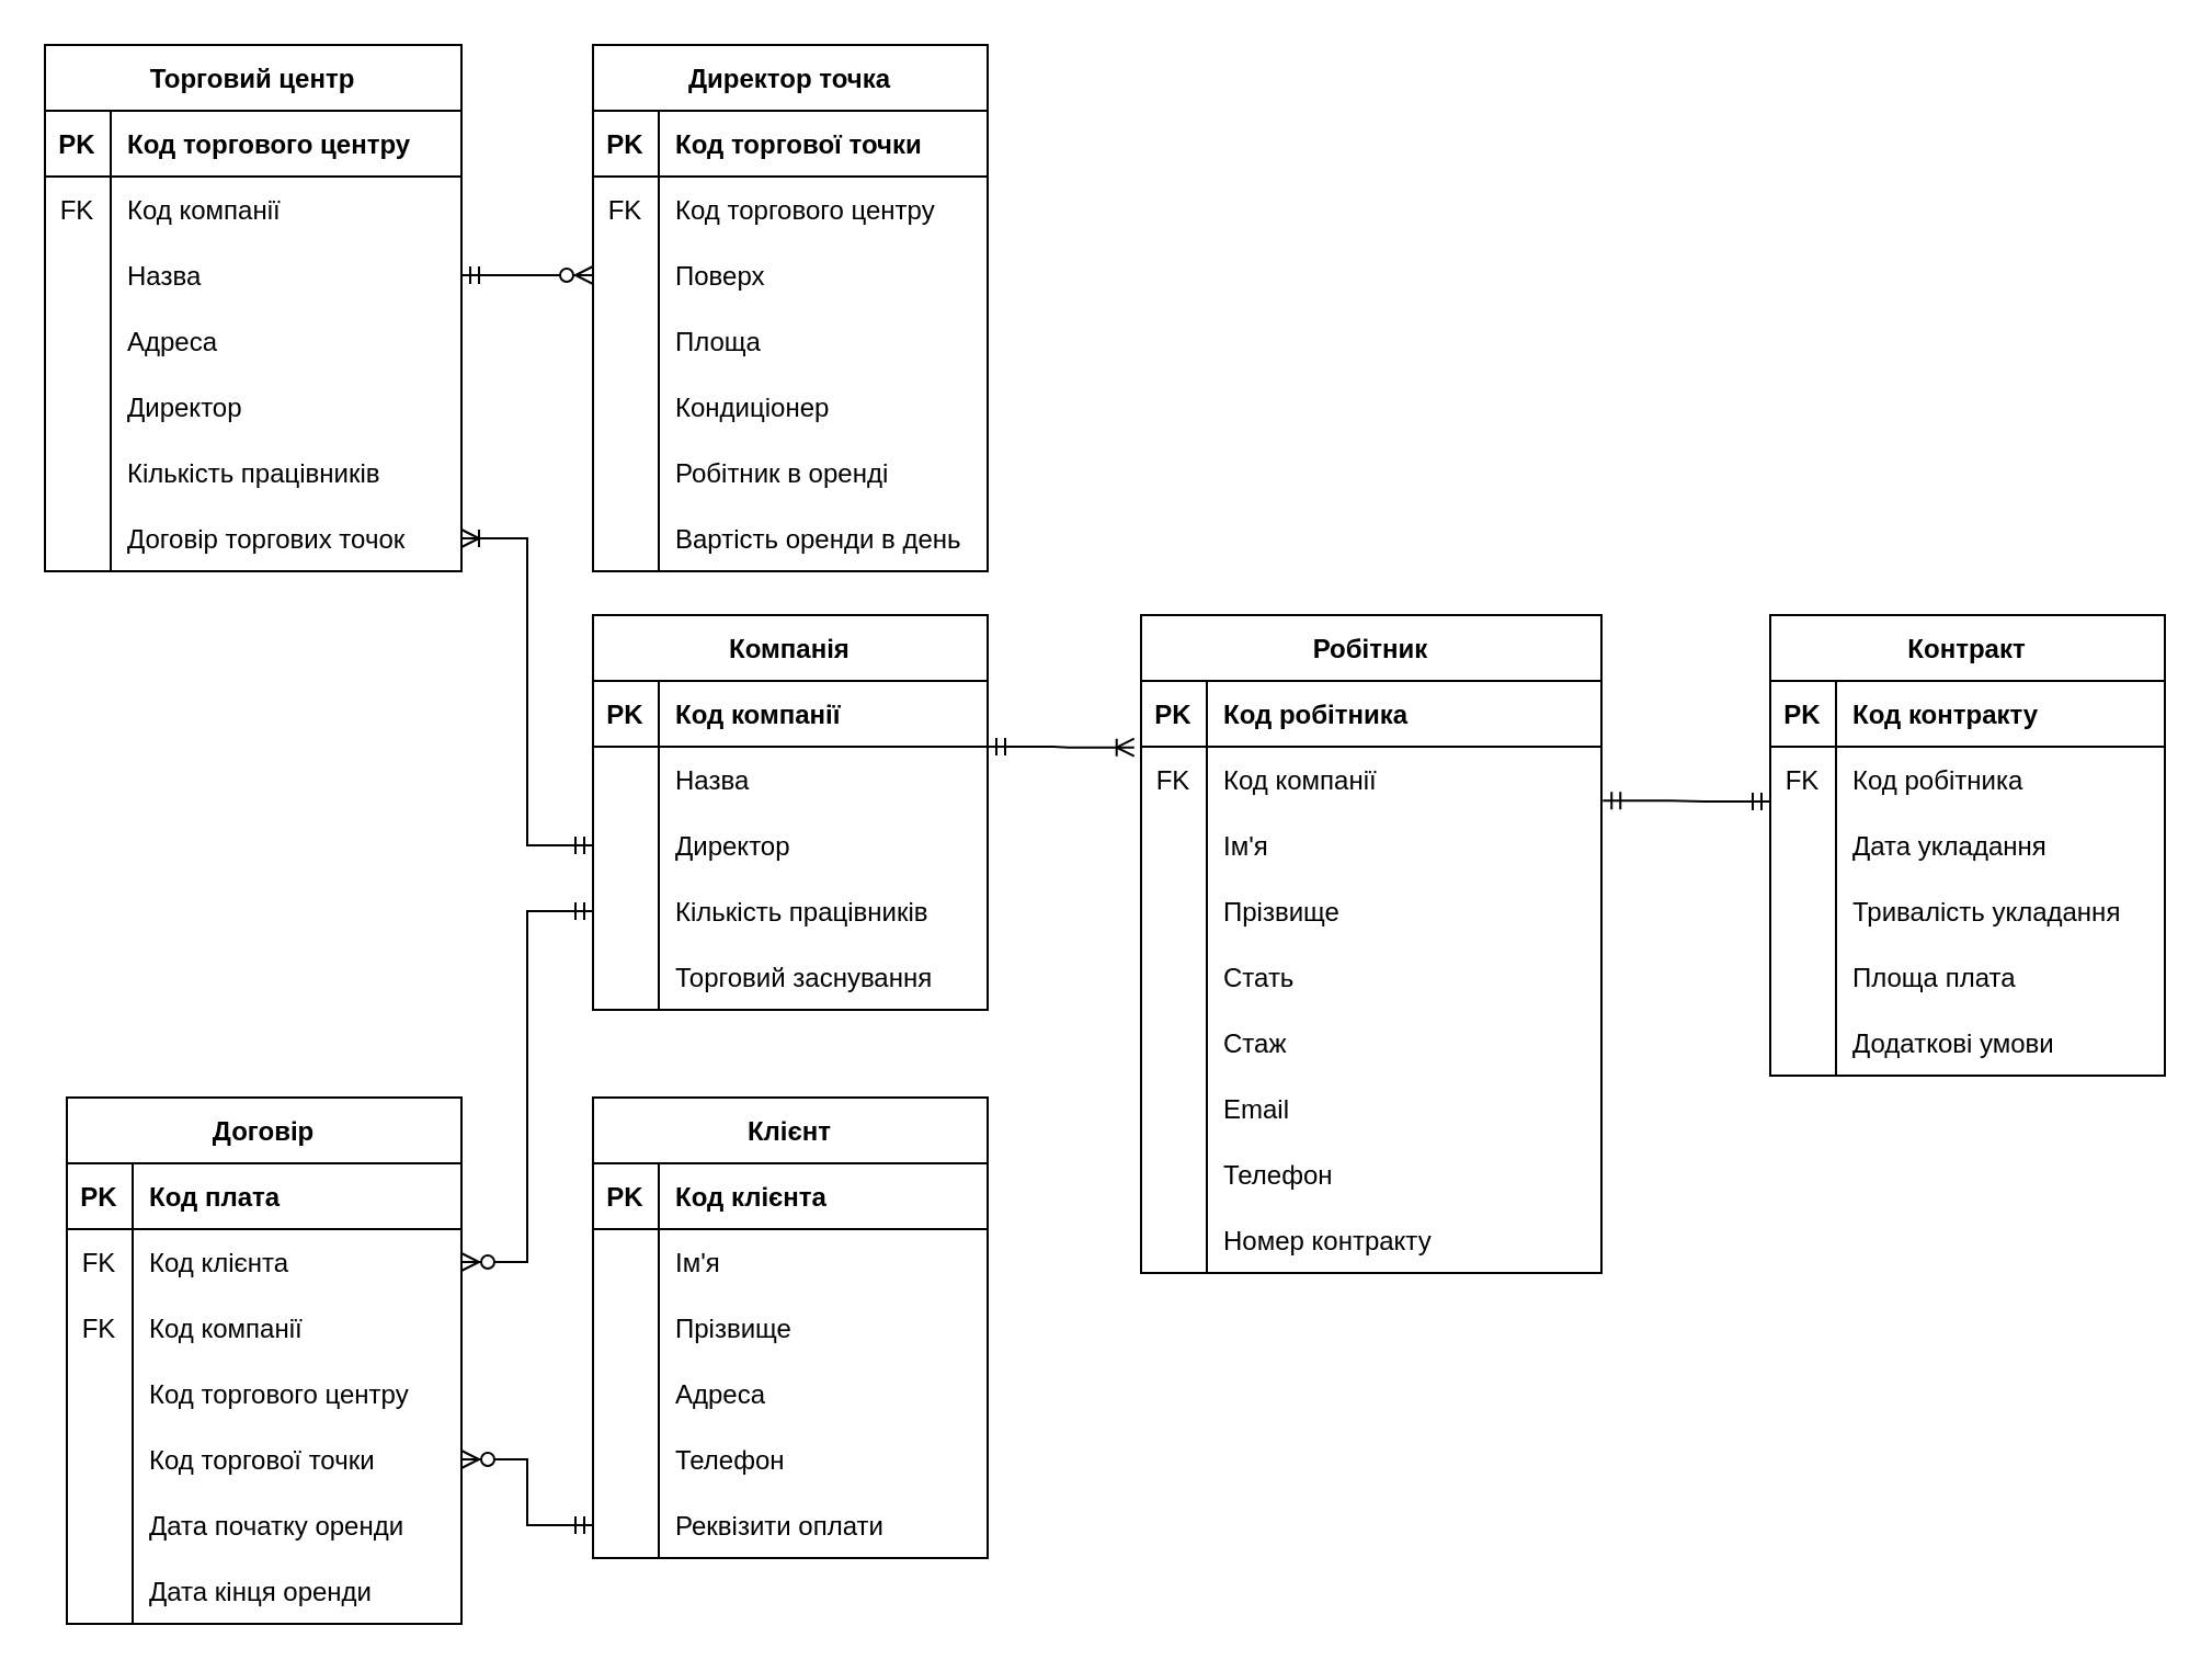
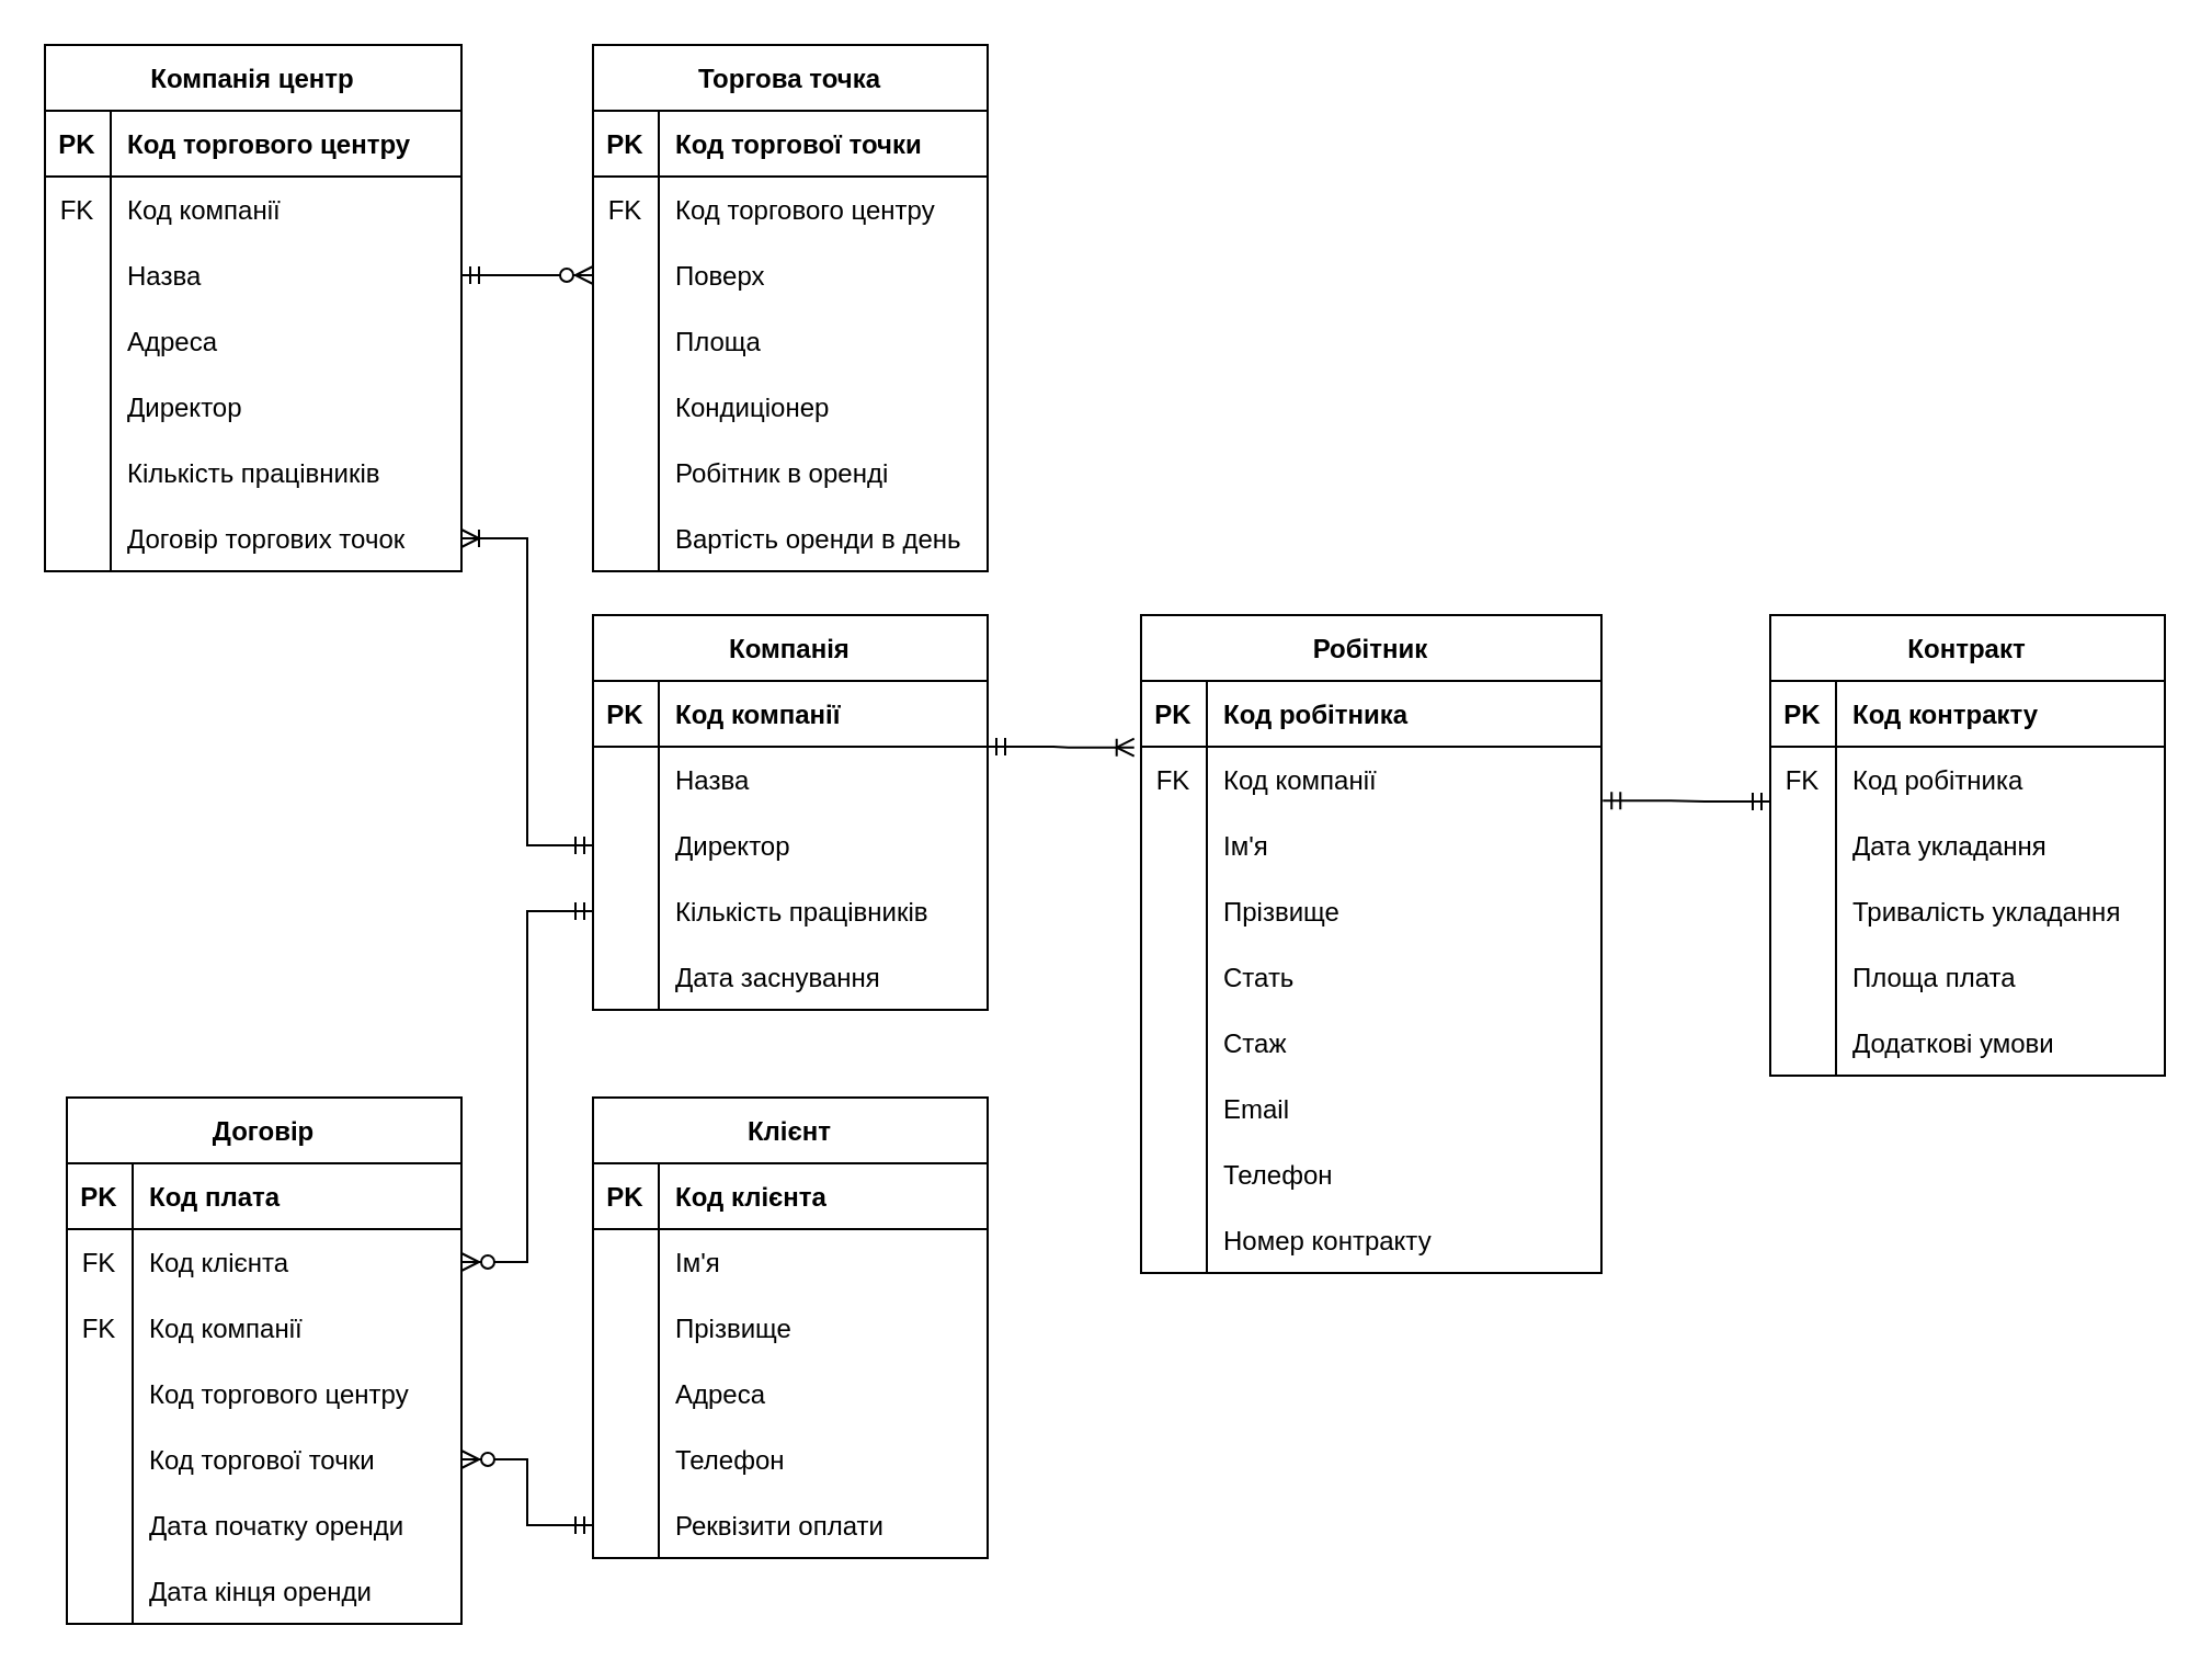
- <mxCell id="18" value="Торговий центр" style="shape=table;startSize=30;container=1;collapsible=1;childLayout=tableLayout;fixedRows=1;rowLines=0;fontStyle=1;align=center;resizeLast=1;" parent="1" vertex="1"><mxGeometry x="20" y="20" width="190" height="240" as="geometry"><mxRectangle x="50" y="90" width="100" height="30" as="alternateBounds" /></mxGeometry></mxCell>
+ <mxCell id="18" value="Компанія центр" style="shape=table;startSize=30;container=1;collapsible=1;childLayout=tableLayout;fixedRows=1;rowLines=0;fontStyle=1;align=center;resizeLast=1;" parent="1" vertex="1"><mxGeometry x="20" y="20" width="190" height="240" as="geometry"><mxRectangle x="50" y="90" width="100" height="30" as="alternateBounds" /></mxGeometry></mxCell>
- <mxCell id="40" value="Директор точка" style="shape=table;startSize=30;container=1;collapsible=1;childLayout=tableLayout;fixedRows=1;rowLines=0;fontStyle=1;align=center;resizeLast=1;" parent="1" vertex="1"><mxGeometry x="270" y="20" width="180" height="240" as="geometry"><mxRectangle x="50" y="90" width="100" height="30" as="alternateBounds" /></mxGeometry></mxCell>
+ <mxCell id="40" value="Торгова точка" style="shape=table;startSize=30;container=1;collapsible=1;childLayout=tableLayout;fixedRows=1;rowLines=0;fontStyle=1;align=center;resizeLast=1;" parent="1" vertex="1"><mxGeometry x="270" y="20" width="180" height="240" as="geometry"><mxRectangle x="50" y="90" width="100" height="30" as="alternateBounds" /></mxGeometry></mxCell>
- <mxCell id="17" value="Торговий заснування" style="shape=partialRectangle;connectable=0;fillColor=none;top=0;left=0;bottom=0;right=0;align=left;spacingLeft=6;overflow=hidden;" parent="15" vertex="1"><mxGeometry x="30" width="150" height="30" as="geometry"><mxRectangle width="150" height="30" as="alternateBounds" /></mxGeometry></mxCell>
+ <mxCell id="17" value="Дата заснування" style="shape=partialRectangle;connectable=0;fillColor=none;top=0;left=0;bottom=0;right=0;align=left;spacingLeft=6;overflow=hidden;" parent="15" vertex="1"><mxGeometry x="30" width="150" height="30" as="geometry"><mxRectangle width="150" height="30" as="alternateBounds" /></mxGeometry></mxCell>
